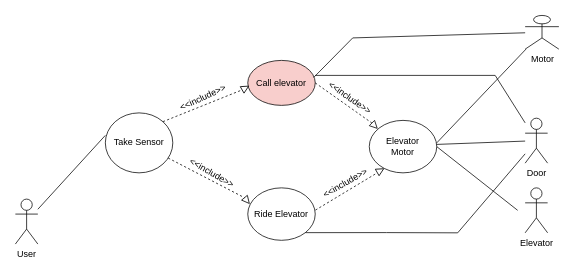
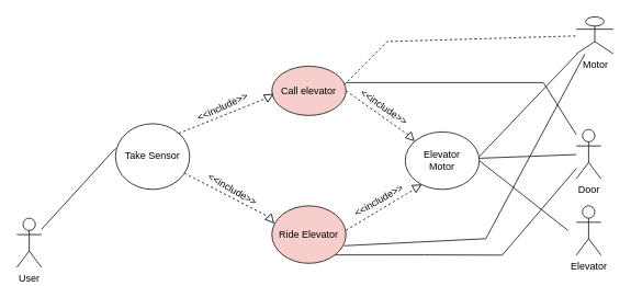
- <mxCell id="29" value="" style="endArrow=none;html=1;rounded=0;exitX=0.979;exitY=0.376;exitDx=0;exitDy=0;exitPerimeter=0;" edge="1" parent="1" source="2" target="26"><mxGeometry width="50" height="50" relative="1" as="geometry"><mxPoint x="440" y="140" as="sourcePoint" /><mxPoint x="490" y="90" as="targetPoint" /><Array as="points"><mxPoint x="470" y="50" /></Array></mxGeometry></mxCell>
+ <mxCell id="29" value="" style="endArrow=none;html=1;rounded=0;exitX=0.979;exitY=0.376;exitDx=0;exitDy=0;exitPerimeter=0;dashed=1;" edge="1" parent="1" source="2" target="26"><mxGeometry width="50" height="50" relative="1" as="geometry"><mxPoint x="440" y="140" as="sourcePoint" /><mxPoint x="490" y="90" as="targetPoint" /><Array as="points"><mxPoint x="470" y="50" /></Array></mxGeometry></mxCell>
+ <mxCell id="31" value="" style="endArrow=none;html=1;rounded=0;exitX=0.979;exitY=0.694;exitDx=0;exitDy=0;exitPerimeter=0;" edge="1" parent="1" source="3" target="26"><mxGeometry width="50" height="50" relative="1" as="geometry"><mxPoint x="440" y="140" as="sourcePoint" /><mxPoint x="690" y="70" as="targetPoint" /><Array as="points"><mxPoint x="590" y="290" /></Array></mxGeometry></mxCell>
- <mxCell id="3" value="Ride Elevator" style="ellipse;whiteSpace=wrap;html=1;" vertex="1" parent="1"><mxGeometry x="330" y="250" width="90" height="70" as="geometry" /></mxCell>
+ <mxCell id="3" value="Ride Elevator" style="ellipse;whiteSpace=wrap;html=1;fillColor=#f8cecc;" vertex="1" parent="1"><mxGeometry x="330" y="250" width="90" height="70" as="geometry" /></mxCell>
